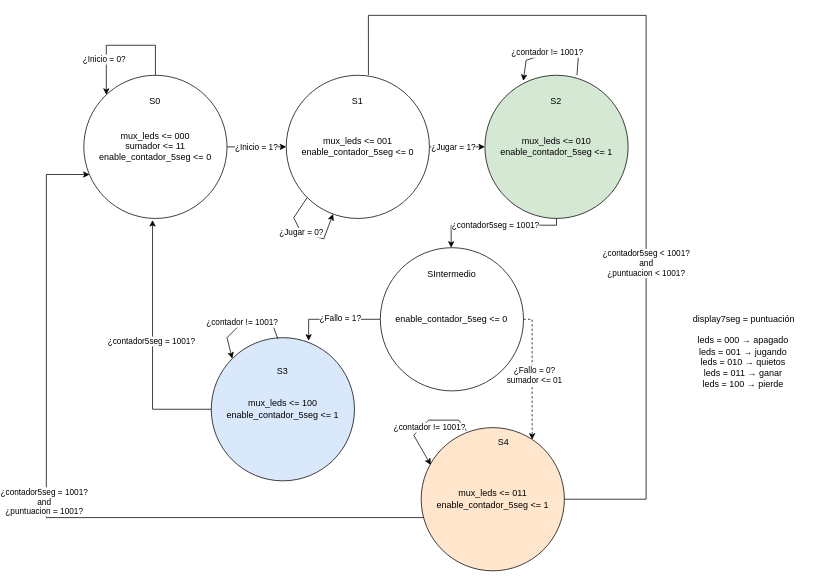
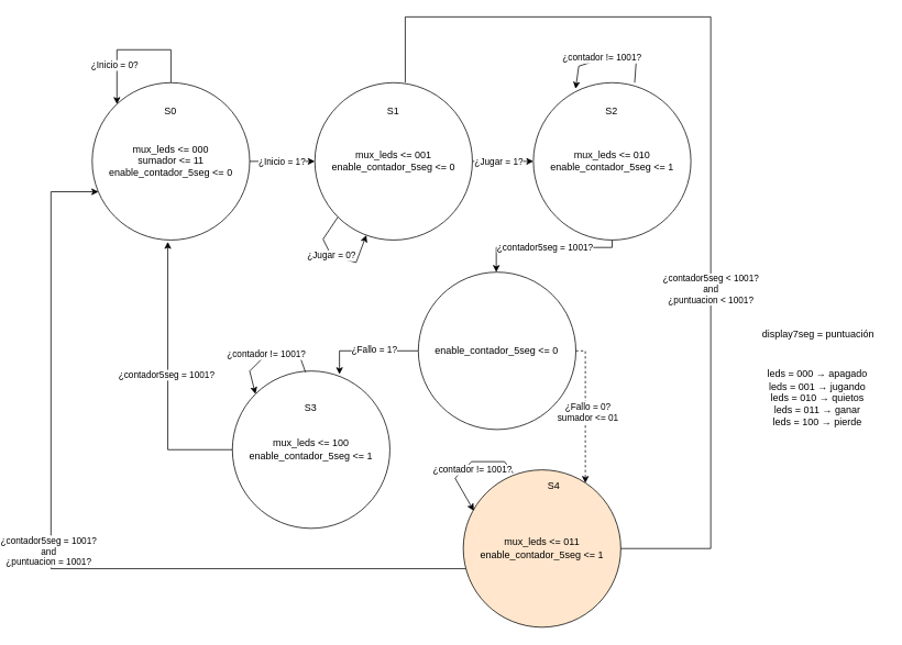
- <mxCell id="12" value="&lt;div&gt;mux_leds &amp;lt;= 010&lt;/div&gt;&lt;div&gt;enable_contador_5seg &amp;lt;= 1&lt;/div&gt;" style="ellipse;whiteSpace=wrap;html=1;aspect=fixed;fillColor=#d5e8d4;" vertex="1" parent="1"><mxGeometry x="605.92" y="99.91" width="191" height="191" as="geometry" /></mxCell>
+ <mxCell id="12" value="&lt;div&gt;mux_leds &amp;lt;= 010&lt;/div&gt;&lt;div&gt;enable_contador_5seg &amp;lt;= 1&lt;/div&gt;" style="ellipse;whiteSpace=wrap;html=1;aspect=fixed;" vertex="1" parent="1"><mxGeometry x="605.92" y="99.91" width="191" height="191" as="geometry" /></mxCell>
- <mxCell id="22" value="SIntermedio" style="text;html=1;strokeColor=none;fillColor=none;align=center;verticalAlign=middle;whiteSpace=wrap;rounded=0;" vertex="1" parent="1"><mxGeometry x="531.91" y="349.91" width="60" height="30" as="geometry" /></mxCell>
- <mxCell id="2" value="display7seg&amp;nbsp;= puntuación" style="text;html=1;align=center;verticalAlign=middle;resizable=0;points=[];autosize=1;strokeColor=none;fillColor=none;" parent="1" vertex="1"><mxGeometry x="871" y="410" width="160" height="30" as="geometry" /></mxCell>
+ <mxCell id="2" value="display7seg&amp;nbsp;= puntuación" style="text;html=1;align=center;verticalAlign=middle;resizable=0;points=[];autosize=1;strokeColor=none;fillColor=none;" parent="1" vertex="1"><mxGeometry x="871" y="390" width="160" height="30" as="geometry" /></mxCell>
- <mxCell id="26" value="&lt;div&gt;mux_leds &amp;lt;= 100&lt;/div&gt;&lt;div&gt;enable_contador_5seg &amp;lt;= 1&lt;/div&gt;" style="ellipse;whiteSpace=wrap;html=1;aspect=fixed;fillColor=#dae8fc;" vertex="1" parent="1"><mxGeometry x="240.91" y="449.91" width="191" height="191" as="geometry" /></mxCell>
+ <mxCell id="26" value="&lt;div&gt;mux_leds &amp;lt;= 100&lt;/div&gt;&lt;div&gt;enable_contador_5seg &amp;lt;= 1&lt;/div&gt;" style="ellipse;whiteSpace=wrap;html=1;aspect=fixed;" vertex="1" parent="1"><mxGeometry x="240.91" y="449.91" width="191" height="191" as="geometry" /></mxCell>
